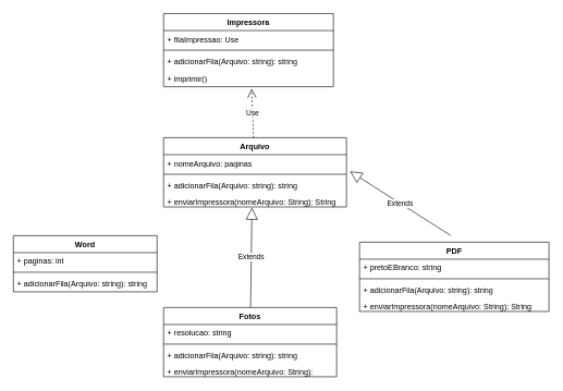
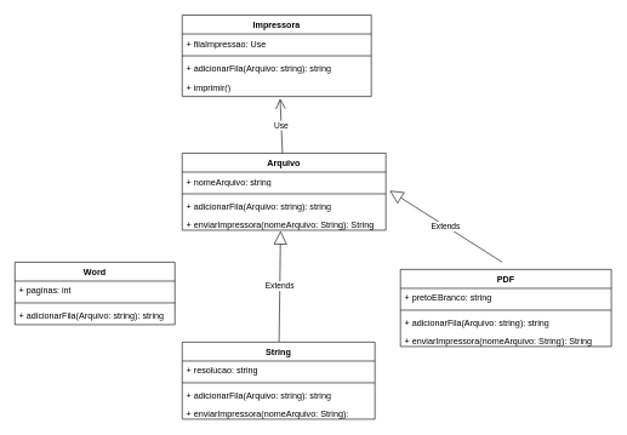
- <mxCell id="14" value="Use" style="endArrow=open;endSize=12;dashed=1;html=1;rounded=0;entryX=0.518;entryY=1.115;entryDx=0;entryDy=0;entryPerimeter=0;" edge="1" parent="1" source="7" target="6"><mxGeometry width="160" relative="1" as="geometry"><mxPoint x="340" y="150" as="sourcePoint" /><mxPoint x="500" y="150" as="targetPoint" /></mxGeometry></mxCell>
+ <mxCell id="14" value="Use" style="endArrow=open;endSize=12;dashed=0;html=1;rounded=0;entryX=0.518;entryY=1.115;entryDx=0;entryDy=0;entryPerimeter=0;" edge="1" parent="1" source="7" target="6"><mxGeometry width="160" relative="1" as="geometry"><mxPoint x="340" y="150" as="sourcePoint" /><mxPoint x="500" y="150" as="targetPoint" /></mxGeometry></mxCell>
- <mxCell id="8" value="+ nomeArquivo: paginas" style="text;strokeColor=none;fillColor=none;align=left;verticalAlign=top;spacingLeft=4;spacingRight=4;overflow=hidden;rotatable=0;points=[[0,0.5],[1,0.5]];portConstraint=eastwest;whiteSpace=wrap;html=1;" vertex="1" parent="7"><mxGeometry y="26" width="280" height="26" as="geometry" /></mxCell>
+ <mxCell id="8" value="+ nomeArquivo: string" style="text;strokeColor=none;fillColor=none;align=left;verticalAlign=top;spacingLeft=4;spacingRight=4;overflow=hidden;rotatable=0;points=[[0,0.5],[1,0.5]];portConstraint=eastwest;whiteSpace=wrap;html=1;" vertex="1" parent="7"><mxGeometry y="26" width="280" height="26" as="geometry" /></mxCell>
- <mxCell id="19" value="Fotos" style="swimlane;fontStyle=1;align=center;verticalAlign=top;childLayout=stackLayout;horizontal=1;startSize=26;horizontalStack=0;resizeParent=1;resizeParentMax=0;resizeLast=0;collapsible=1;marginBottom=0;whiteSpace=wrap;html=1;" vertex="1" parent="1"><mxGeometry x="250" y="470" width="265" height="106" as="geometry" /></mxCell>
+ <mxCell id="19" value="String" style="swimlane;fontStyle=1;align=center;verticalAlign=top;childLayout=stackLayout;horizontal=1;startSize=26;horizontalStack=0;resizeParent=1;resizeParentMax=0;resizeLast=0;collapsible=1;marginBottom=0;whiteSpace=wrap;html=1;" vertex="1" parent="1"><mxGeometry x="250" y="470" width="265" height="106" as="geometry" /></mxCell>
